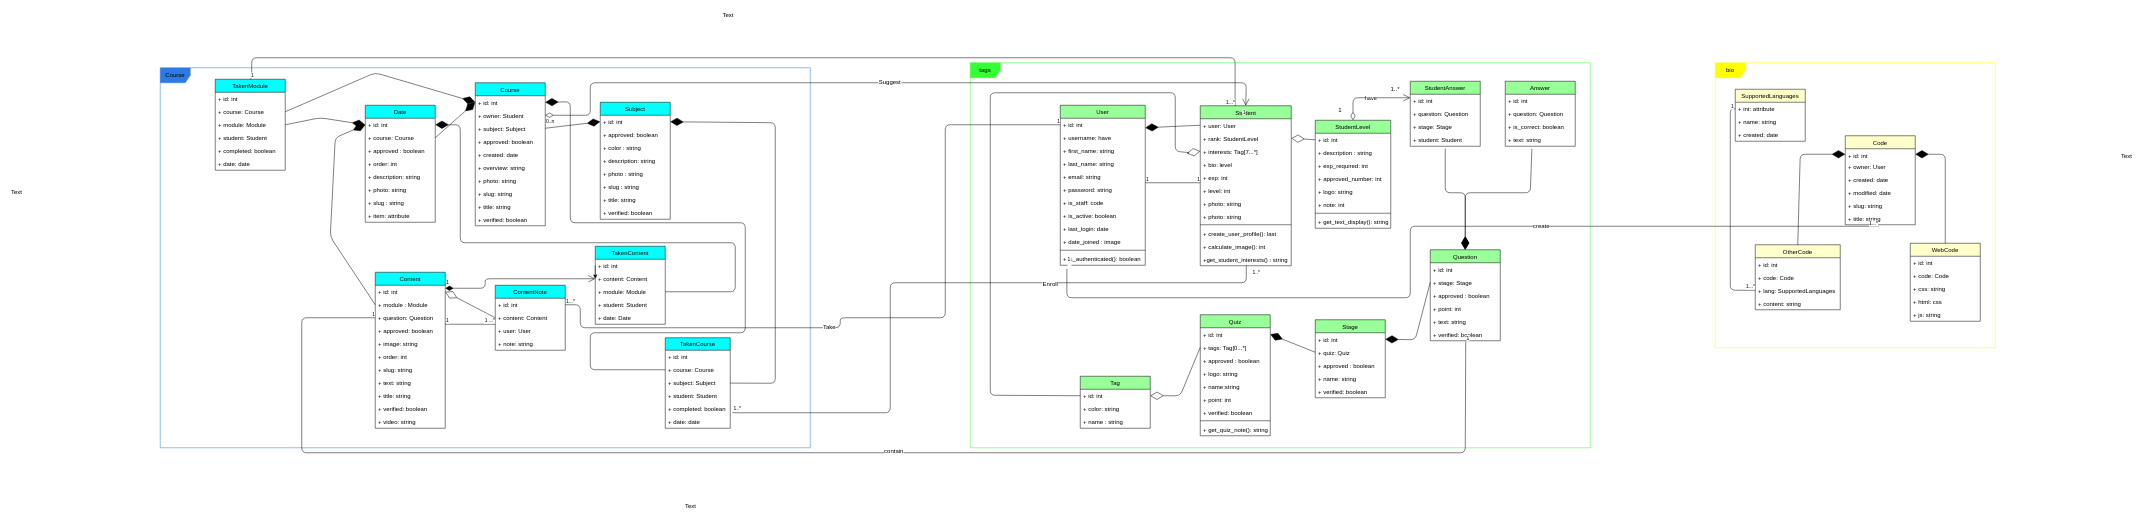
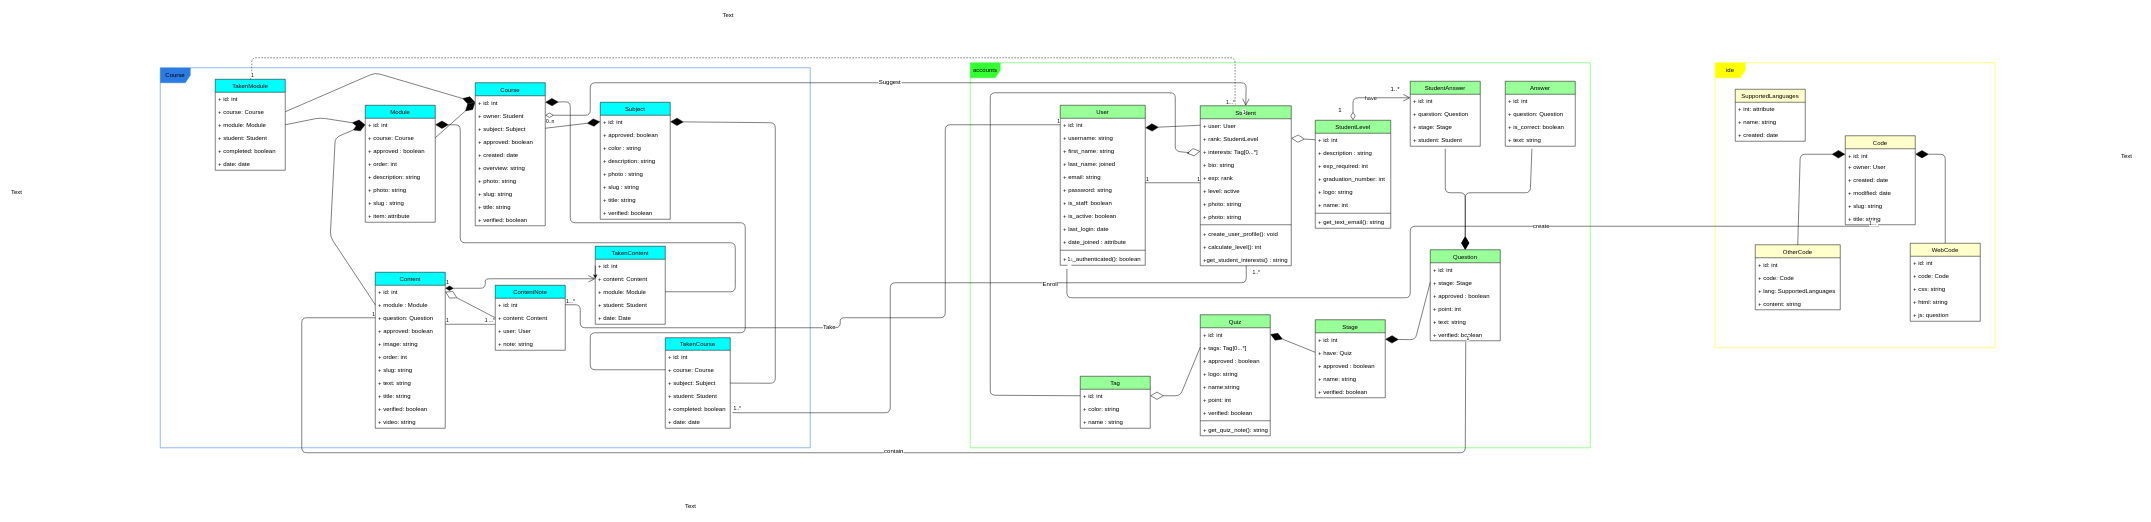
- <mxCell id="183" value="" style="endArrow=none;html=1;edgeStyle=orthogonalEdgeStyle;exitX=0.5;exitY=0;exitDx=0;exitDy=0;entryX=0.383;entryY=0.002;entryDx=0;entryDy=0;entryPerimeter=0;" edge="1" parent="1" source="65" target="97"><mxGeometry relative="1" as="geometry"><mxPoint x="500" y="45" as="sourcePoint" /><mxPoint x="2480" y="45" as="targetPoint" /><Array as="points"><mxPoint x="503" y="157" /><mxPoint x="503" y="115" /><mxPoint x="2470" y="115" /></Array></mxGeometry></mxCell>
+ <mxCell id="183" value="" style="endArrow=none;html=1;edgeStyle=orthogonalEdgeStyle;exitX=0.5;exitY=0;exitDx=0;exitDy=0;entryX=0.383;entryY=0.002;entryDx=0;entryDy=0;entryPerimeter=0;dashed=1;" edge="1" parent="1" source="65" target="97"><mxGeometry relative="1" as="geometry"><mxPoint x="500" y="45" as="sourcePoint" /><mxPoint x="2480" y="45" as="targetPoint" /><Array as="points"><mxPoint x="503" y="157" /><mxPoint x="503" y="115" /><mxPoint x="2470" y="115" /></Array></mxGeometry></mxCell>
- <mxCell id="83" value="tags" style="shape=umlFrame;whiteSpace=wrap;html=1;fillColor=#33FF33;strokeColor=#33FF33;" parent="1" vertex="1"><mxGeometry x="1940" y="125" width="1240" height="770" as="geometry" /></mxCell>
+ <mxCell id="83" value="accounts" style="shape=umlFrame;whiteSpace=wrap;html=1;fillColor=#33FF33;strokeColor=#33FF33;" parent="1" vertex="1"><mxGeometry x="1940" y="125" width="1240" height="770" as="geometry" /></mxCell>
- <mxCell id="186" value="bio" style="shape=umlFrame;whiteSpace=wrap;html=1;fillColor=#FFFF00;strokeColor=#FFFF00;" vertex="1" parent="1"><mxGeometry x="3430" y="125" width="560" height="570" as="geometry" /></mxCell>
+ <mxCell id="186" value="ide" style="shape=umlFrame;whiteSpace=wrap;html=1;fillColor=#FFFF00;strokeColor=#FFFF00;" vertex="1" parent="1"><mxGeometry x="3430" y="125" width="560" height="570" as="geometry" /></mxCell>
- <mxCell id="23" value="Date" style="swimlane;fontStyle=0;childLayout=stackLayout;horizontal=1;startSize=26;fillColor=#00FFFF;horizontalStack=0;resizeParent=1;resizeParentMax=0;resizeLast=0;collapsible=1;marginBottom=0;" parent="1" vertex="1"><mxGeometry x="730" y="210" width="140" height="234" as="geometry" /></mxCell>
+ <mxCell id="23" value="Module" style="swimlane;fontStyle=0;childLayout=stackLayout;horizontal=1;startSize=26;fillColor=#00FFFF;horizontalStack=0;resizeParent=1;resizeParentMax=0;resizeLast=0;collapsible=1;marginBottom=0;" parent="1" vertex="1"><mxGeometry x="730" y="210" width="140" height="234" as="geometry" /></mxCell>
- <mxCell id="86" value="+ username: have" style="text;strokeColor=none;fillColor=none;align=left;verticalAlign=top;spacingLeft=4;spacingRight=4;overflow=hidden;rotatable=0;points=[[0,0.5],[1,0.5]];portConstraint=eastwest;" parent="84" vertex="1"><mxGeometry y="52" width="170" height="26" as="geometry" /></mxCell>
+ <mxCell id="86" value="+ username: string" style="text;strokeColor=none;fillColor=none;align=left;verticalAlign=top;spacingLeft=4;spacingRight=4;overflow=hidden;rotatable=0;points=[[0,0.5],[1,0.5]];portConstraint=eastwest;" parent="84" vertex="1"><mxGeometry y="52" width="170" height="26" as="geometry" /></mxCell>
- <mxCell id="100" value="+ interests: Tag[7...*]" style="text;strokeColor=none;fillColor=none;align=left;verticalAlign=top;spacingLeft=4;spacingRight=4;overflow=hidden;rotatable=0;points=[[0,0.5],[1,0.5]];portConstraint=eastwest;" vertex="1" parent="97"><mxGeometry y="78" width="182" height="26" as="geometry" /></mxCell>
+ <mxCell id="100" value="+ interests: Tag[0...*]" style="text;strokeColor=none;fillColor=none;align=left;verticalAlign=top;spacingLeft=4;spacingRight=4;overflow=hidden;rotatable=0;points=[[0,0.5],[1,0.5]];portConstraint=eastwest;" vertex="1" parent="97"><mxGeometry y="78" width="182" height="26" as="geometry" /></mxCell>
- <mxCell id="88" value="+ last_name: string" style="text;strokeColor=none;fillColor=none;align=left;verticalAlign=top;spacingLeft=4;spacingRight=4;overflow=hidden;rotatable=0;points=[[0,0.5],[1,0.5]];portConstraint=eastwest;" parent="84" vertex="1"><mxGeometry y="104" width="170" height="26" as="geometry" /></mxCell>
+ <mxCell id="88" value="+ last_name: joined" style="text;strokeColor=none;fillColor=none;align=left;verticalAlign=top;spacingLeft=4;spacingRight=4;overflow=hidden;rotatable=0;points=[[0,0.5],[1,0.5]];portConstraint=eastwest;" parent="84" vertex="1"><mxGeometry y="104" width="170" height="26" as="geometry" /></mxCell>
- <mxCell id="101" value="+ bio: level" style="text;strokeColor=none;fillColor=none;align=left;verticalAlign=top;spacingLeft=4;spacingRight=4;overflow=hidden;rotatable=0;points=[[0,0.5],[1,0.5]];portConstraint=eastwest;" parent="97" vertex="1"><mxGeometry y="104" width="182" height="26" as="geometry" /></mxCell>
+ <mxCell id="101" value="+ bio: string" style="text;strokeColor=none;fillColor=none;align=left;verticalAlign=top;spacingLeft=4;spacingRight=4;overflow=hidden;rotatable=0;points=[[0,0.5],[1,0.5]];portConstraint=eastwest;" parent="97" vertex="1"><mxGeometry y="104" width="182" height="26" as="geometry" /></mxCell>
- <mxCell id="102" value="+ exp: int" style="text;strokeColor=none;fillColor=none;align=left;verticalAlign=top;spacingLeft=4;spacingRight=4;overflow=hidden;rotatable=0;points=[[0,0.5],[1,0.5]];portConstraint=eastwest;" parent="97" vertex="1"><mxGeometry y="130" width="182" height="26" as="geometry" /></mxCell>
+ <mxCell id="102" value="+ exp: rank" style="text;strokeColor=none;fillColor=none;align=left;verticalAlign=top;spacingLeft=4;spacingRight=4;overflow=hidden;rotatable=0;points=[[0,0.5],[1,0.5]];portConstraint=eastwest;" parent="97" vertex="1"><mxGeometry y="130" width="182" height="26" as="geometry" /></mxCell>
- <mxCell id="115" value="+ approved_number: int" style="text;strokeColor=none;fillColor=none;align=left;verticalAlign=top;spacingLeft=4;spacingRight=4;overflow=hidden;rotatable=0;points=[[0,0.5],[1,0.5]];portConstraint=eastwest;" vertex="1" parent="111"><mxGeometry y="104" width="151" height="26" as="geometry" /></mxCell>
+ <mxCell id="115" value="+ graduation_number: int" style="text;strokeColor=none;fillColor=none;align=left;verticalAlign=top;spacingLeft=4;spacingRight=4;overflow=hidden;rotatable=0;points=[[0,0.5],[1,0.5]];portConstraint=eastwest;" vertex="1" parent="111"><mxGeometry y="104" width="151" height="26" as="geometry" /></mxCell>
- <mxCell id="103" value="+ level: int" style="text;strokeColor=none;fillColor=none;align=left;verticalAlign=top;spacingLeft=4;spacingRight=4;overflow=hidden;rotatable=0;points=[[0,0.5],[1,0.5]];portConstraint=eastwest;" parent="97" vertex="1"><mxGeometry y="156" width="182" height="26" as="geometry" /></mxCell>
+ <mxCell id="103" value="+ level: active" style="text;strokeColor=none;fillColor=none;align=left;verticalAlign=top;spacingLeft=4;spacingRight=4;overflow=hidden;rotatable=0;points=[[0,0.5],[1,0.5]];portConstraint=eastwest;" parent="97" vertex="1"><mxGeometry y="156" width="182" height="26" as="geometry" /></mxCell>
- <mxCell id="91" value="+ is_staff: code" style="text;strokeColor=none;fillColor=none;align=left;verticalAlign=top;spacingLeft=4;spacingRight=4;overflow=hidden;rotatable=0;points=[[0,0.5],[1,0.5]];portConstraint=eastwest;" parent="84" vertex="1"><mxGeometry y="182" width="170" height="26" as="geometry" /></mxCell>
+ <mxCell id="91" value="+ is_staff: boolean" style="text;strokeColor=none;fillColor=none;align=left;verticalAlign=top;spacingLeft=4;spacingRight=4;overflow=hidden;rotatable=0;points=[[0,0.5],[1,0.5]];portConstraint=eastwest;" parent="84" vertex="1"><mxGeometry y="182" width="170" height="26" as="geometry" /></mxCell>
- <mxCell id="117" value="+ note: int" style="text;strokeColor=none;fillColor=none;align=left;verticalAlign=top;spacingLeft=4;spacingRight=4;overflow=hidden;rotatable=0;points=[[0,0.5],[1,0.5]];portConstraint=eastwest;" vertex="1" parent="111"><mxGeometry y="156" width="151" height="26" as="geometry" /></mxCell>
+ <mxCell id="117" value="+ name: int" style="text;strokeColor=none;fillColor=none;align=left;verticalAlign=top;spacingLeft=4;spacingRight=4;overflow=hidden;rotatable=0;points=[[0,0.5],[1,0.5]];portConstraint=eastwest;" vertex="1" parent="111"><mxGeometry y="156" width="151" height="26" as="geometry" /></mxCell>
- <mxCell id="215" value="" style="endArrow=none;html=1;edgeStyle=orthogonalEdgeStyle;exitX=0;exitY=0.5;exitDx=0;exitDy=0;entryX=0;entryY=0.5;entryDx=0;entryDy=0;" edge="1" parent="1" source="192" target="205"><mxGeometry relative="1" as="geometry"><mxPoint x="3450" y="355" as="sourcePoint" /><mxPoint x="3610" y="355" as="targetPoint" /></mxGeometry></mxCell>
- <mxCell id="216" value="1" style="resizable=0;html=1;align=left;verticalAlign=bottom;labelBackgroundColor=#ffffff;fontSize=10;" connectable="0" vertex="1" parent="215"><mxGeometry x="-1" relative="1" as="geometry"><mxPoint x="-10" y="2.5" as="offset" /></mxGeometry></mxCell>
- <mxCell id="217" value="1...*" style="resizable=0;html=1;align=right;verticalAlign=bottom;labelBackgroundColor=#ffffff;fontSize=10;" connectable="0" vertex="1" parent="215"><mxGeometry x="1" relative="1" as="geometry" /></mxCell>
- <mxCell id="119" value="+ get_text_display(): string" style="text;strokeColor=none;fillColor=none;align=left;verticalAlign=top;spacingLeft=4;spacingRight=4;overflow=hidden;rotatable=0;points=[[0,0.5],[1,0.5]];portConstraint=eastwest;" vertex="1" parent="111"><mxGeometry y="190" width="151" height="26" as="geometry" /></mxCell>
+ <mxCell id="119" value="+ get_text_email(): string" style="text;strokeColor=none;fillColor=none;align=left;verticalAlign=top;spacingLeft=4;spacingRight=4;overflow=hidden;rotatable=0;points=[[0,0.5],[1,0.5]];portConstraint=eastwest;" vertex="1" parent="111"><mxGeometry y="190" width="151" height="26" as="geometry" /></mxCell>
- <mxCell id="107" value="+ create_user_profile(): last" style="text;strokeColor=none;fillColor=none;align=left;verticalAlign=top;spacingLeft=4;spacingRight=4;overflow=hidden;rotatable=0;points=[[0,0.5],[1,0.5]];portConstraint=eastwest;" parent="97" vertex="1"><mxGeometry y="242" width="182" height="26" as="geometry" /></mxCell>
+ <mxCell id="107" value="+ create_user_profile(): void" style="text;strokeColor=none;fillColor=none;align=left;verticalAlign=top;spacingLeft=4;spacingRight=4;overflow=hidden;rotatable=0;points=[[0,0.5],[1,0.5]];portConstraint=eastwest;" parent="97" vertex="1"><mxGeometry y="242" width="182" height="26" as="geometry" /></mxCell>
- <mxCell id="94" value="+ date_joined : image" style="text;strokeColor=none;fillColor=none;align=left;verticalAlign=top;spacingLeft=4;spacingRight=4;overflow=hidden;rotatable=0;points=[[0,0.5],[1,0.5]];portConstraint=eastwest;" parent="84" vertex="1"><mxGeometry y="260" width="170" height="26" as="geometry" /></mxCell>
+ <mxCell id="94" value="+ date_joined : attribute" style="text;strokeColor=none;fillColor=none;align=left;verticalAlign=top;spacingLeft=4;spacingRight=4;overflow=hidden;rotatable=0;points=[[0,0.5],[1,0.5]];portConstraint=eastwest;" parent="84" vertex="1"><mxGeometry y="260" width="170" height="26" as="geometry" /></mxCell>
- <mxCell id="108" value="+ calculate_image(): int" style="text;strokeColor=none;fillColor=none;align=left;verticalAlign=top;spacingLeft=4;spacingRight=4;overflow=hidden;rotatable=0;points=[[0,0.5],[1,0.5]];portConstraint=eastwest;" parent="97" vertex="1"><mxGeometry y="268" width="182" height="26" as="geometry" /></mxCell>
+ <mxCell id="108" value="+ calculate_level(): int" style="text;strokeColor=none;fillColor=none;align=left;verticalAlign=top;spacingLeft=4;spacingRight=4;overflow=hidden;rotatable=0;points=[[0,0.5],[1,0.5]];portConstraint=eastwest;" parent="97" vertex="1"><mxGeometry y="268" width="182" height="26" as="geometry" /></mxCell>
- <mxCell id="211" value="+ html: css" style="text;strokeColor=none;fillColor=none;align=left;verticalAlign=top;spacingLeft=4;spacingRight=4;overflow=hidden;rotatable=0;points=[[0,0.5],[1,0.5]];portConstraint=eastwest;" vertex="1" parent="207"><mxGeometry y="104" width="140" height="26" as="geometry" /></mxCell>
+ <mxCell id="211" value="+ html: string" style="text;strokeColor=none;fillColor=none;align=left;verticalAlign=top;spacingLeft=4;spacingRight=4;overflow=hidden;rotatable=0;points=[[0,0.5],[1,0.5]];portConstraint=eastwest;" vertex="1" parent="207"><mxGeometry y="104" width="140" height="26" as="geometry" /></mxCell>
- <mxCell id="212" value="+ js: string" style="text;strokeColor=none;fillColor=none;align=left;verticalAlign=top;spacingLeft=4;spacingRight=4;overflow=hidden;rotatable=0;points=[[0,0.5],[1,0.5]];portConstraint=eastwest;" vertex="1" parent="207"><mxGeometry y="130" width="140" height="26" as="geometry" /></mxCell>
+ <mxCell id="212" value="+ js: question" style="text;strokeColor=none;fillColor=none;align=left;verticalAlign=top;spacingLeft=4;spacingRight=4;overflow=hidden;rotatable=0;points=[[0,0.5],[1,0.5]];portConstraint=eastwest;" vertex="1" parent="207"><mxGeometry y="130" width="140" height="26" as="geometry" /></mxCell>
- <mxCell id="139" value="+ quiz: Quiz" style="text;strokeColor=none;fillColor=none;align=left;verticalAlign=top;spacingLeft=4;spacingRight=4;overflow=hidden;rotatable=0;points=[[0,0.5],[1,0.5]];portConstraint=eastwest;" vertex="1" parent="137"><mxGeometry y="52" width="140" height="26" as="geometry" /></mxCell>
+ <mxCell id="139" value="+ have: Quiz" style="text;strokeColor=none;fillColor=none;align=left;verticalAlign=top;spacingLeft=4;spacingRight=4;overflow=hidden;rotatable=0;points=[[0,0.5],[1,0.5]];portConstraint=eastwest;" vertex="1" parent="137"><mxGeometry y="52" width="140" height="26" as="geometry" /></mxCell>
